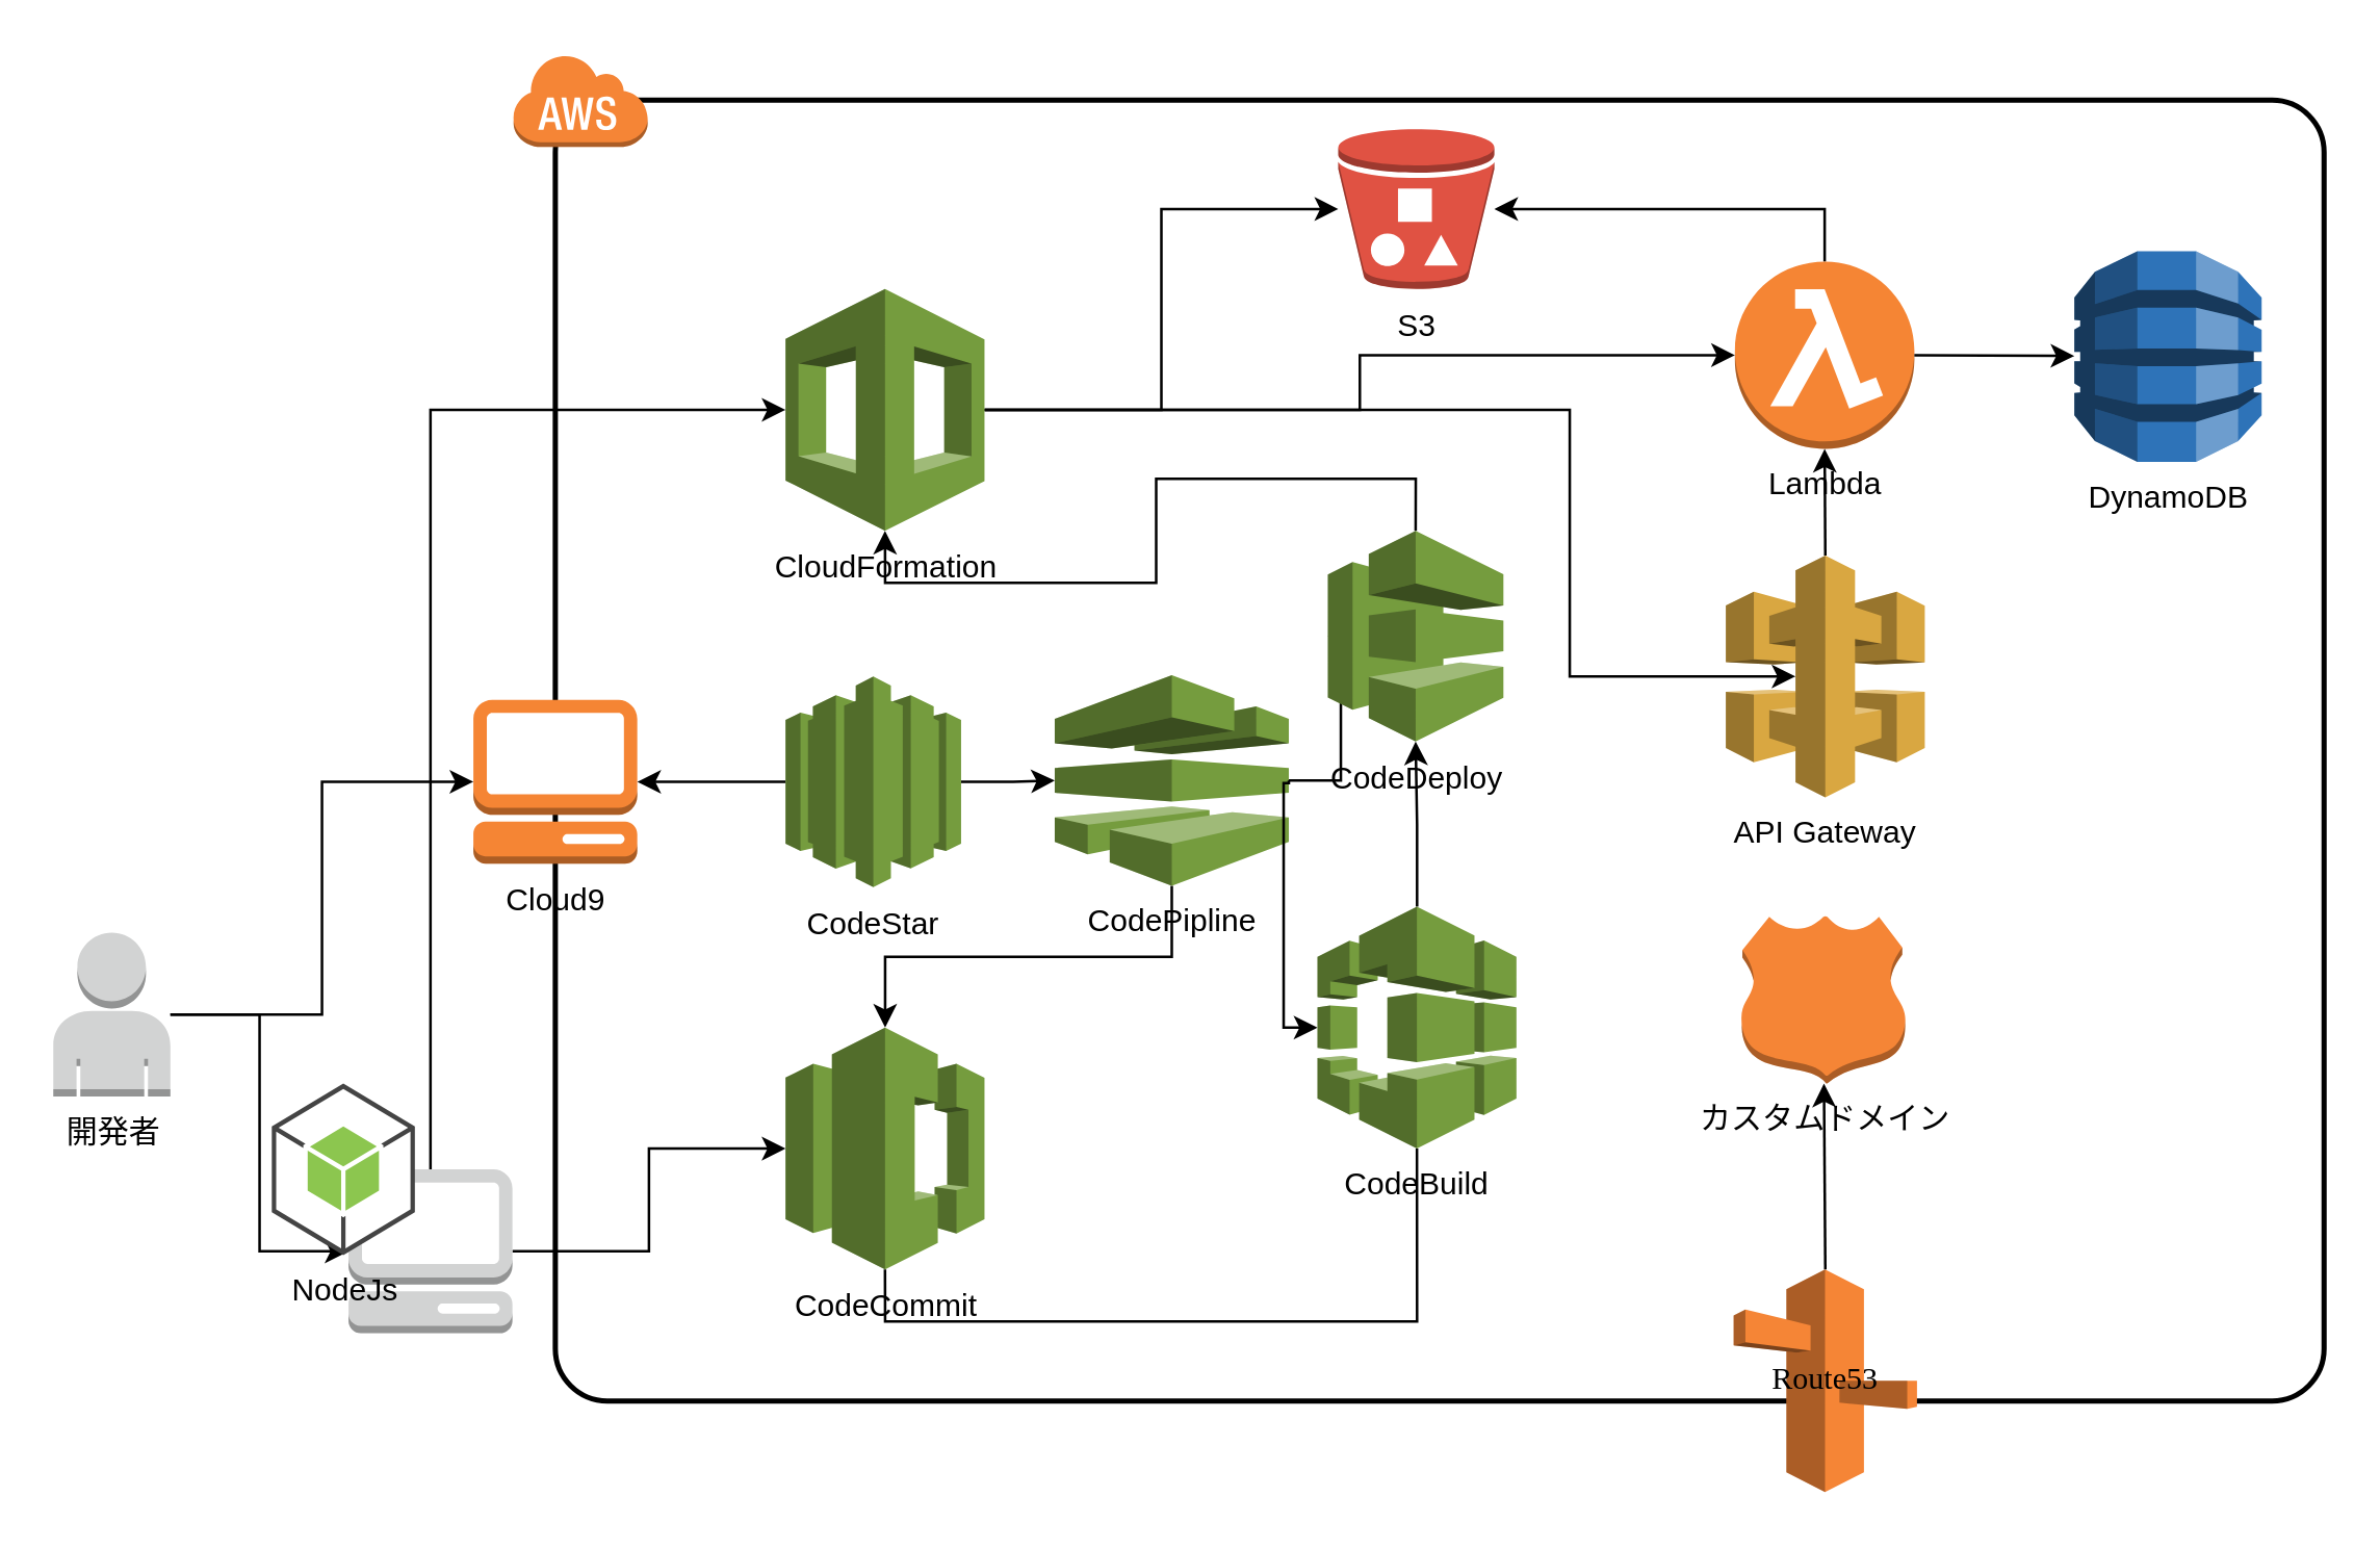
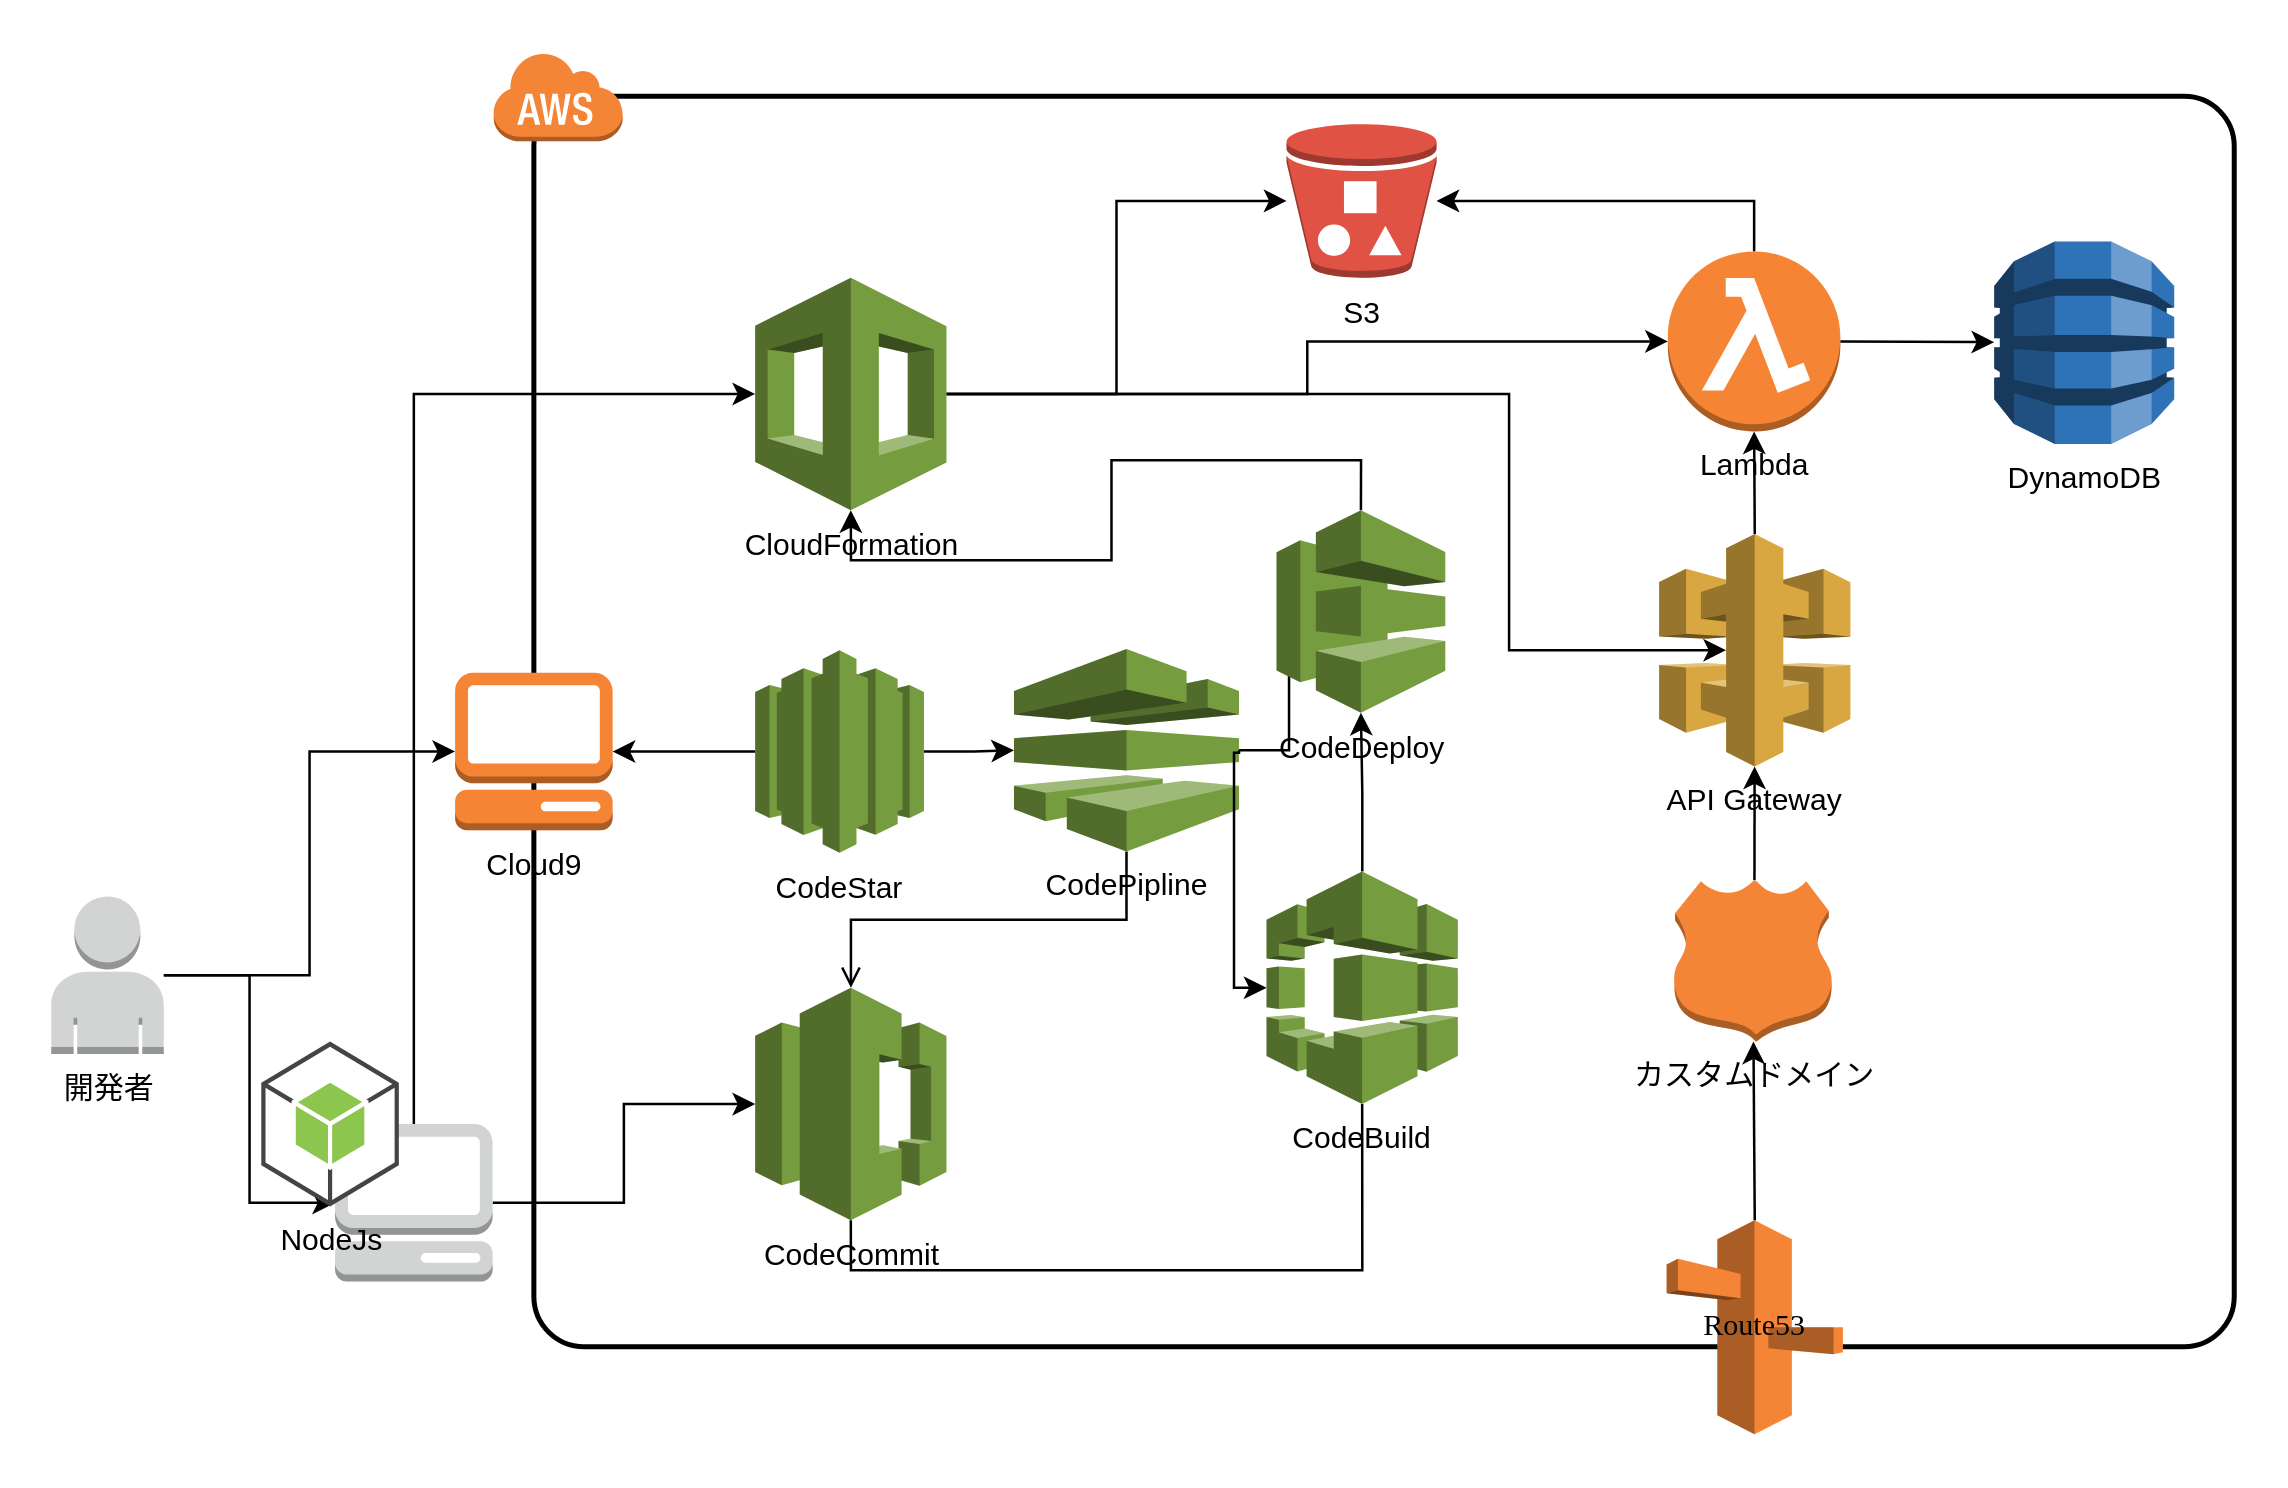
+ <mxCell id="32" value="" style="endArrow=classic;html=1;exitX=0.51;exitY=0;exitDx=0;exitDy=0;exitPerimeter=0;" edge="1" parent="1" source="7" target="24"><mxGeometry width="50" height="50" relative="1" as="geometry"><mxPoint x="714.5" y="471" as="sourcePoint" /><mxPoint x="713.917" y="426" as="targetPoint" /></mxGeometry></mxCell>
- <mxCell id="12" value="" style="edgeStyle=orthogonalEdgeStyle;rounded=0;orthogonalLoop=1;jettySize=auto;html=1;exitX=0.5;exitY=1;exitDx=0;exitDy=0;exitPerimeter=0;" edge="1" parent="1" source="14" target="16"><mxGeometry relative="1" as="geometry"><mxPoint x="438.75" y="421" as="targetPoint" /></mxGeometry></mxCell>
+ <mxCell id="12" value="" style="edgeStyle=orthogonalEdgeStyle;rounded=0;orthogonalLoop=1;jettySize=auto;html=1;exitX=0.5;exitY=1;exitDx=0;exitDy=0;exitPerimeter=0;endArrow=open;" edge="1" parent="1" source="14" target="16"><mxGeometry relative="1" as="geometry"><mxPoint x="438.75" y="421" as="targetPoint" /></mxGeometry></mxCell>
